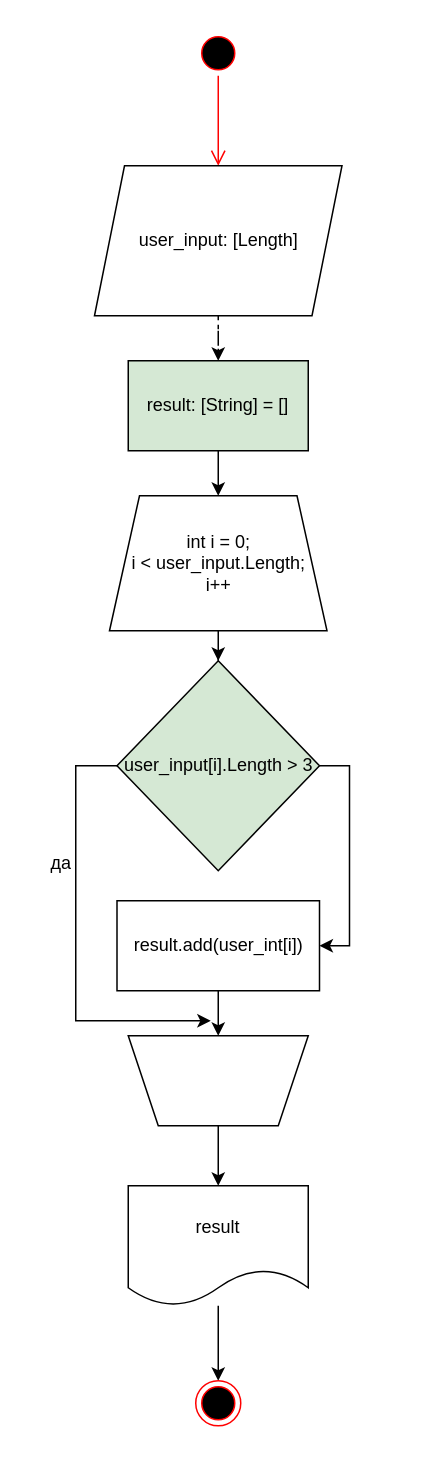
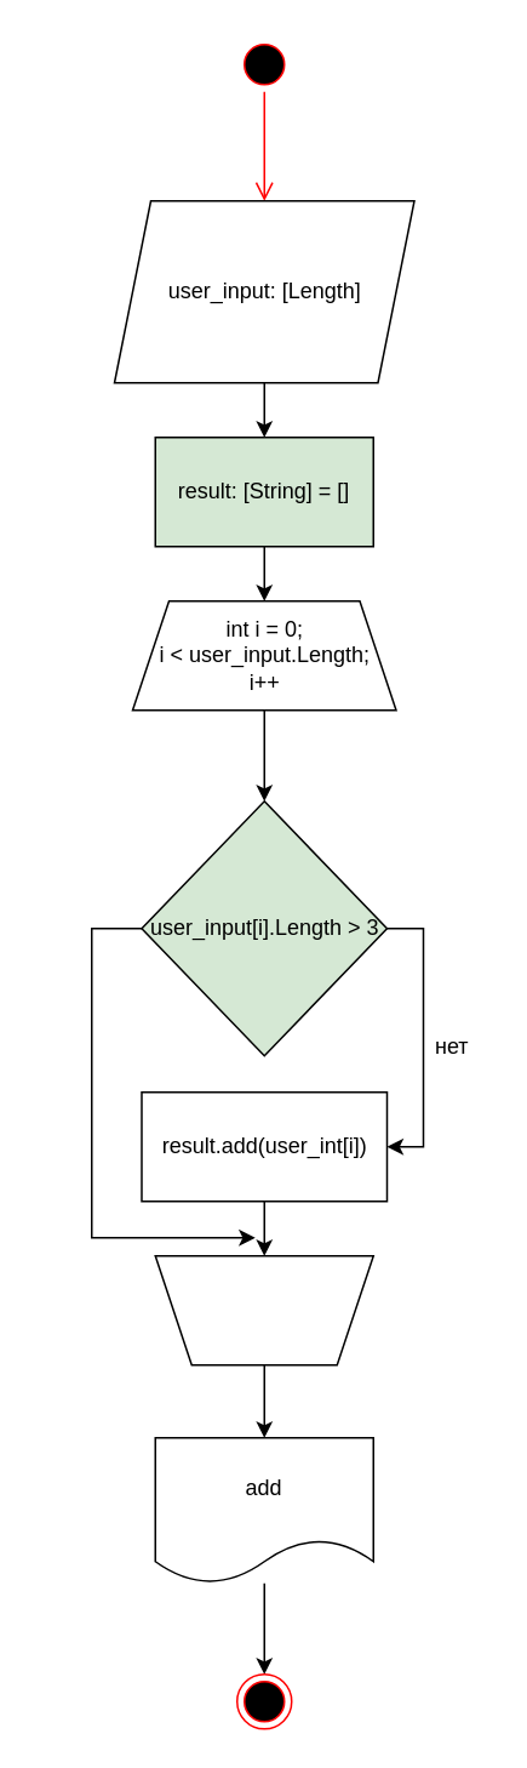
- <mxCell id="4" value="" style="edgeStyle=orthogonalEdgeStyle;rounded=0;orthogonalLoop=1;jettySize=auto;html=1;dashed=1;" edge="1" parent="1" source="5" target="7"><mxGeometry relative="1" as="geometry" /></mxCell>
+ <mxCell id="4" value="" style="edgeStyle=orthogonalEdgeStyle;rounded=0;orthogonalLoop=1;jettySize=auto;html=1;" edge="1" parent="1" source="5" target="7"><mxGeometry relative="1" as="geometry" /></mxCell>
- <mxCell id="9" value="&lt;div&gt;int i = 0;&lt;/div&gt;&lt;div&gt;i &amp;lt; user_input.Length;&lt;/div&gt;&lt;div&gt;i++&lt;br&gt;&lt;/div&gt;" style="shape=trapezoid;perimeter=trapezoidPerimeter;whiteSpace=wrap;html=1;fixedSize=1;" vertex="1" parent="1"><mxGeometry x="72.5" y="330" width="145" height="90" as="geometry" /></mxCell>
+ <mxCell id="9" value="&lt;div&gt;int i = 0;&lt;/div&gt;&lt;div&gt;i &amp;lt; user_input.Length;&lt;/div&gt;&lt;div&gt;i++&lt;br&gt;&lt;/div&gt;" style="shape=trapezoid;perimeter=trapezoidPerimeter;whiteSpace=wrap;html=1;fixedSize=1;" vertex="1" parent="1"><mxGeometry x="72.5" y="330" width="145" height="60" as="geometry" /></mxCell>
- <mxCell id="18" value="да" style="text;html=1;align=center;verticalAlign=middle;resizable=0;points=[];autosize=1;strokeColor=none;fillColor=none;" vertex="1" parent="1"><mxGeometry x="20" y="560" width="40" height="30" as="geometry" /></mxCell>
+ <mxCell id="15" value="нет" style="text;html=1;align=center;verticalAlign=middle;resizable=0;points=[];autosize=1;strokeColor=none;fillColor=none;" vertex="1" parent="1"><mxGeometry x="227.5" y="560" width="40" height="30" as="geometry" /></mxCell>
- <mxCell id="20" value="result" style="shape=document;whiteSpace=wrap;html=1;boundedLbl=1;" vertex="1" parent="1"><mxGeometry x="85" y="790" width="120" height="80" as="geometry" /></mxCell>
+ <mxCell id="20" value="add" style="shape=document;whiteSpace=wrap;html=1;boundedLbl=1;" vertex="1" parent="1"><mxGeometry x="85" y="790" width="120" height="80" as="geometry" /></mxCell>
